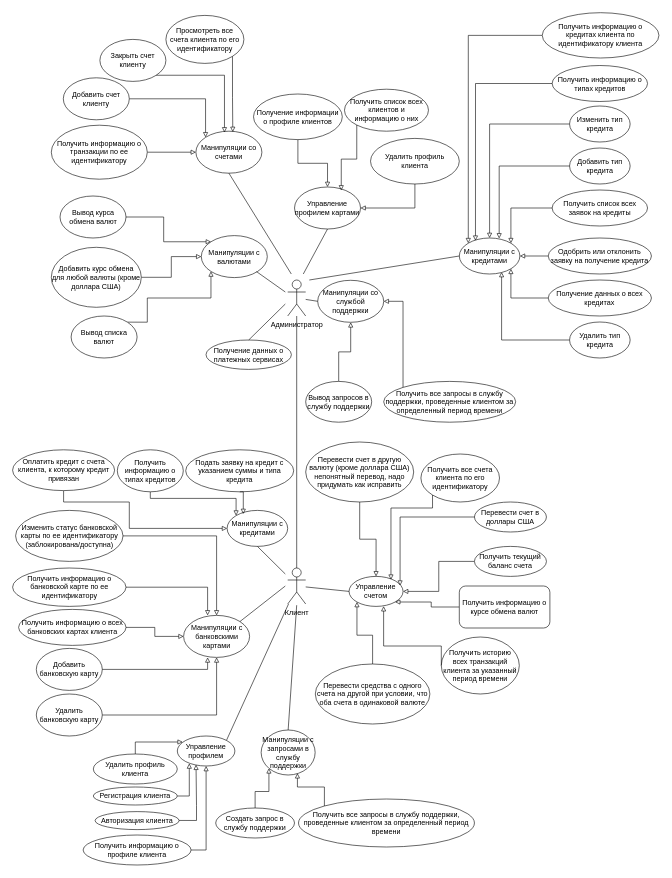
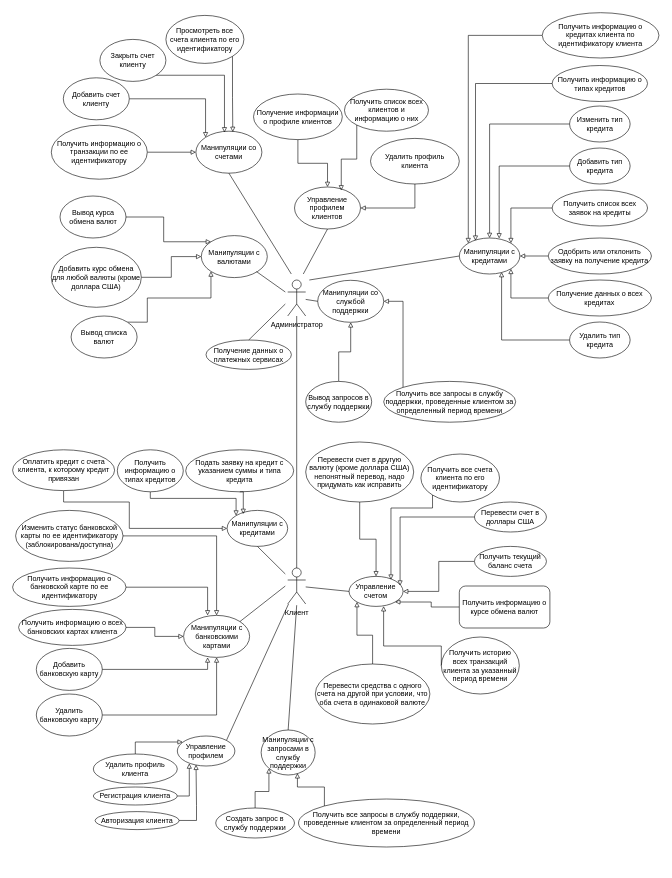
- <mxCell id="53" value="Управление профилем картами" style="ellipse;whiteSpace=wrap;html=1;" parent="1" vertex="1"><mxGeometry x="490.37" y="311" width="110" height="70" as="geometry" /></mxCell>
+ <mxCell id="53" value="Управление профилем клиентов" style="ellipse;whiteSpace=wrap;html=1;" parent="1" vertex="1"><mxGeometry x="490.37" y="311" width="110" height="70" as="geometry" /></mxCell>
- <mxCell id="14" style="edgeStyle=orthogonalEdgeStyle;rounded=0;orthogonalLoop=1;jettySize=auto;html=1;exitX=1;exitY=0.5;exitDx=0;exitDy=0;entryX=0.5;entryY=1;entryDx=0;entryDy=0;endArrow=block;endFill=0;" parent="1" source="15" target="13" edge="1"><mxGeometry relative="1" as="geometry" /></mxCell>
- <mxCell id="15" value="Получить информацию о профиле клиента" style="ellipse;whiteSpace=wrap;html=1;" parent="1" vertex="1"><mxGeometry x="138" y="1391" width="180" height="50" as="geometry" /></mxCell>
